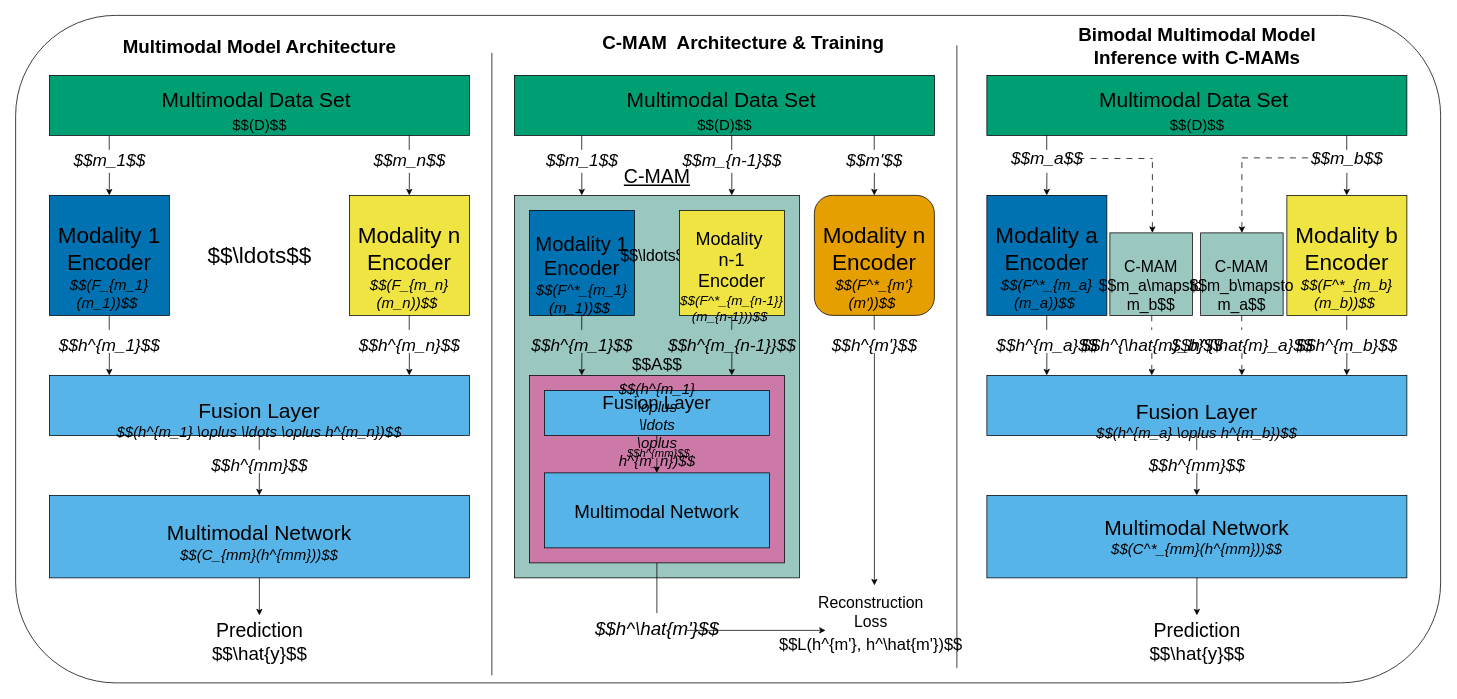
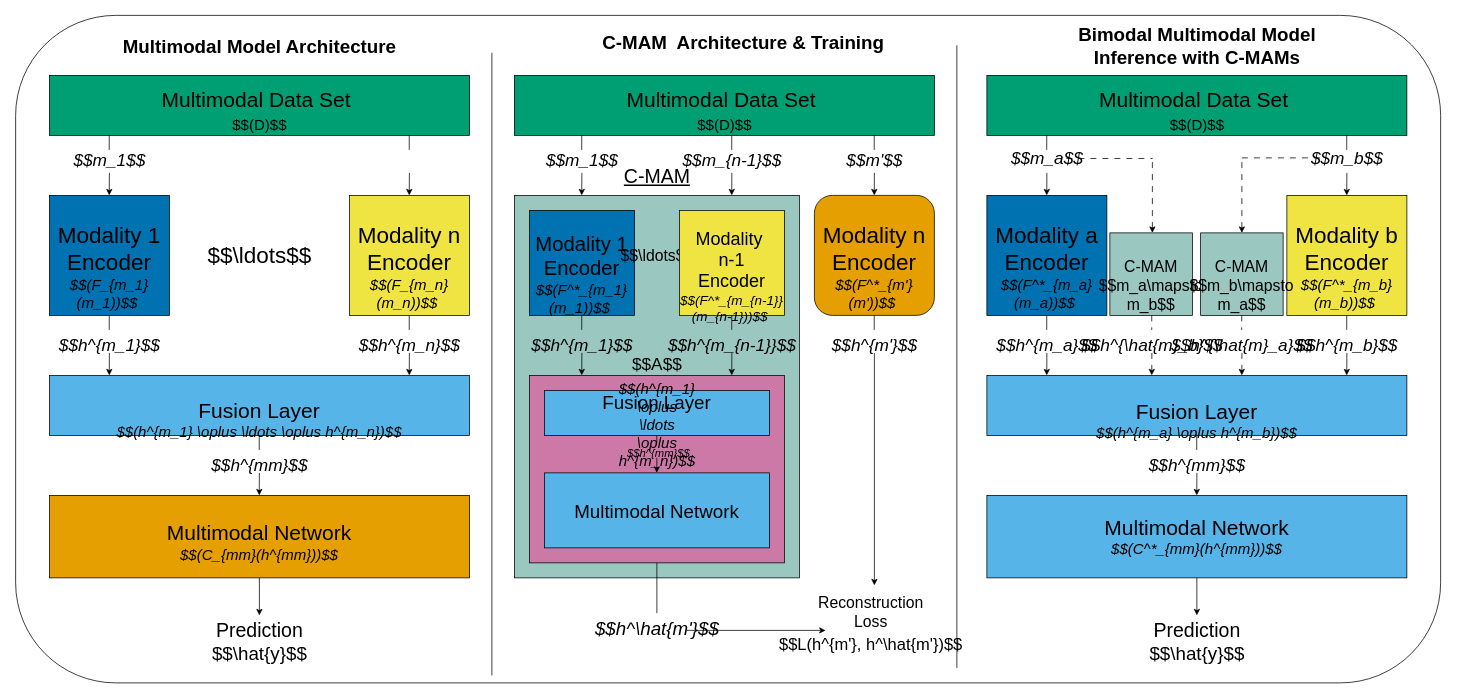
- <mxCell id="14" value="&lt;i style=&quot;font-size: 23px;&quot;&gt;$$m_n$$&lt;/i&gt;" style="text;html=1;align=center;verticalAlign=middle;resizable=0;points=[];autosize=1;strokeColor=none;fillColor=none;fontSize=23;" vertex="1" parent="3"><mxGeometry x="420" y="93" width="120" height="40" as="geometry" /></mxCell>
- <mxCell id="7" value="&lt;font style=&quot;font-size: 28px;&quot; color=&quot;#000000&quot;&gt;Multimodal Network&lt;/font&gt;&lt;div style=&quot;&quot;&gt;&lt;font size=&quot;1&quot; style=&quot;&quot; color=&quot;#000000&quot;&gt;&lt;i style=&quot;font-size: 20px;&quot;&gt;$$(C_{mm}(h^{mm}))$$&lt;/i&gt;&lt;/font&gt;&lt;/div&gt;" style="rounded=0;whiteSpace=wrap;html=1;fillColor=#56B4E9;strokeColor=#000000;spacingTop=13;" parent="3" vertex="1"><mxGeometry y="560" width="560" height="110" as="geometry" /></mxCell>
+ <mxCell id="7" value="&lt;font style=&quot;font-size: 28px;&quot; color=&quot;#000000&quot;&gt;Multimodal Network&lt;/font&gt;&lt;div style=&quot;&quot;&gt;&lt;font size=&quot;1&quot; style=&quot;&quot; color=&quot;#000000&quot;&gt;&lt;i style=&quot;font-size: 20px;&quot;&gt;$$(C_{mm}(h^{mm}))$$&lt;/i&gt;&lt;/font&gt;&lt;/div&gt;" style="rounded=0;whiteSpace=wrap;html=1;fillColor=#e69f00;strokeColor=#000000;spacingTop=13;" parent="3" vertex="1"><mxGeometry y="560" width="560" height="110" as="geometry" /></mxCell>
